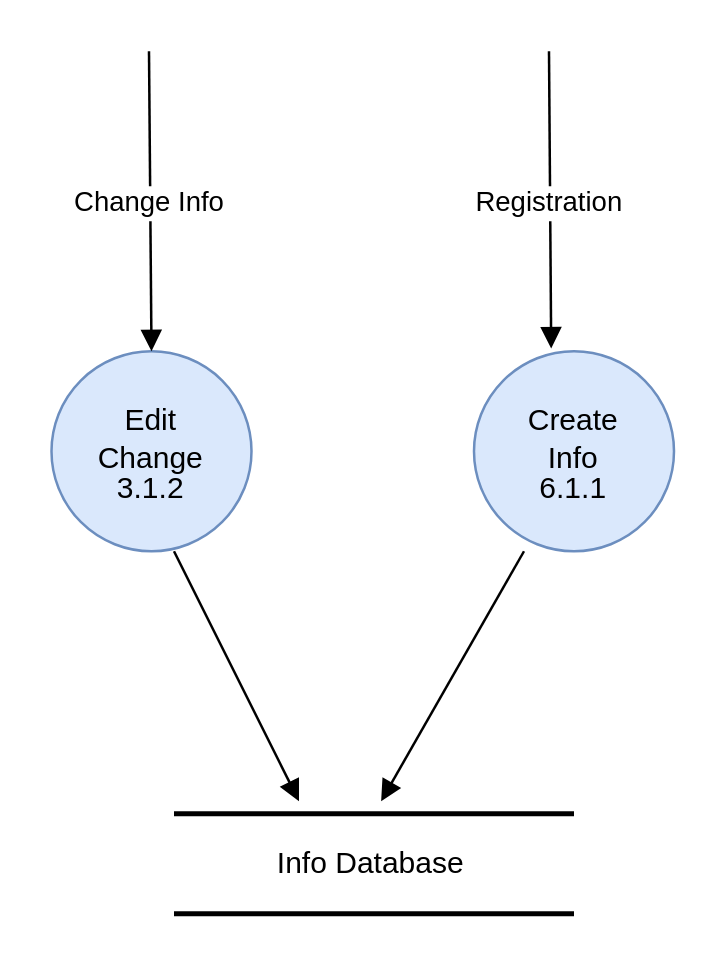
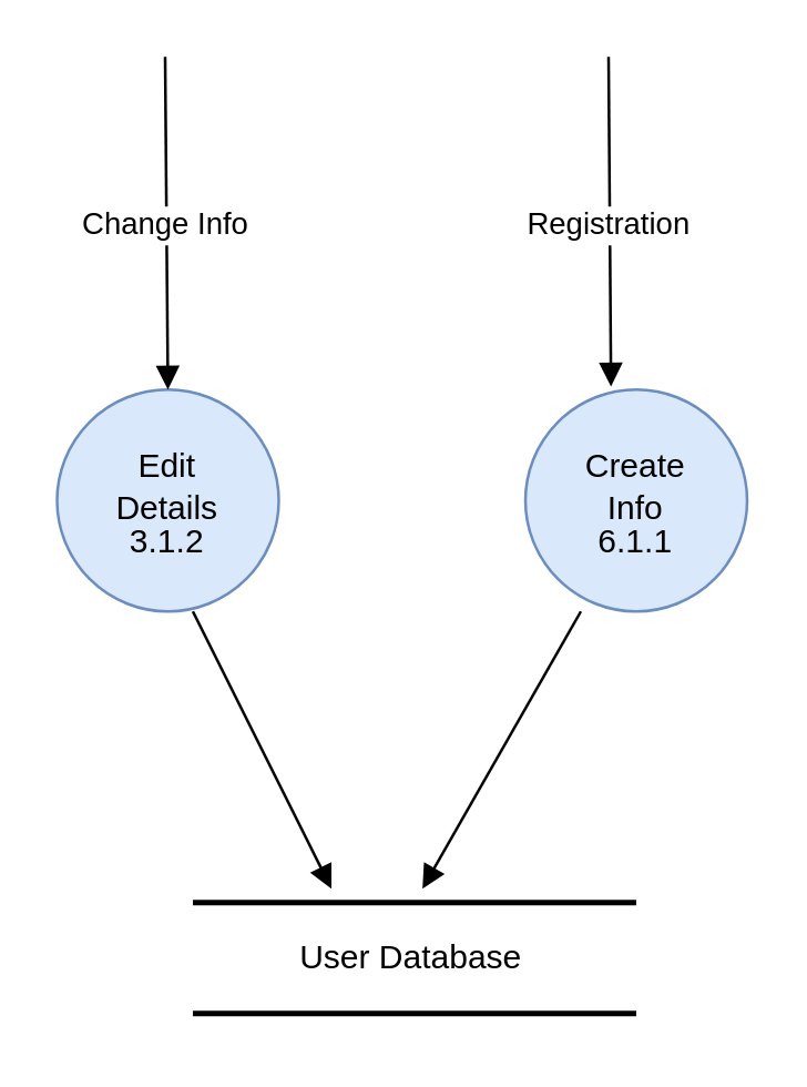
- <mxCell id="6" value="Edit Change" style="text;strokeColor=none;align=center;fillColor=none;html=1;verticalAlign=middle;whiteSpace=wrap;rounded=0;" vertex="1" parent="1"><mxGeometry x="30" y="160" width="60" height="30" as="geometry" /></mxCell>
+ <mxCell id="6" value="Edit Details" style="text;strokeColor=none;align=center;fillColor=none;html=1;verticalAlign=middle;whiteSpace=wrap;rounded=0;" vertex="1" parent="1"><mxGeometry x="30" y="160" width="60" height="30" as="geometry" /></mxCell>
- <mxCell id="12" value="Info Database" style="text;strokeColor=none;align=center;fillColor=none;html=1;verticalAlign=middle;whiteSpace=wrap;rounded=0;" vertex="1" parent="1"><mxGeometry x="88" y="330" width="120" height="30" as="geometry" /></mxCell>
+ <mxCell id="12" value="User Database" style="text;strokeColor=none;align=center;fillColor=none;html=1;verticalAlign=middle;whiteSpace=wrap;rounded=0;" vertex="1" parent="1"><mxGeometry x="88" y="330" width="120" height="30" as="geometry" /></mxCell>
